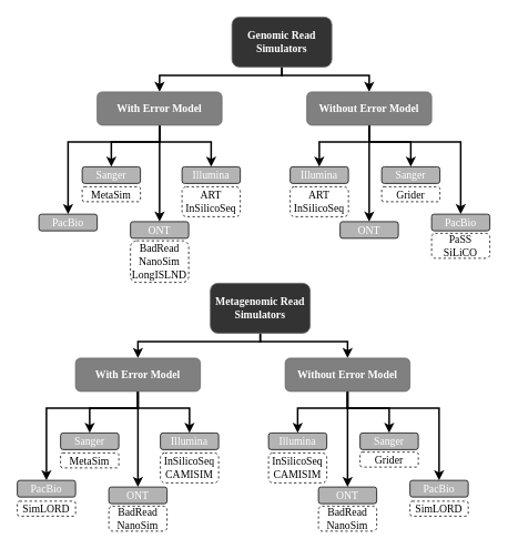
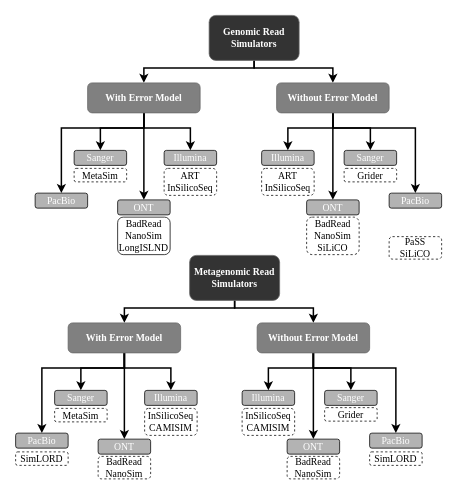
- <mxCell id="52" value="PaSS&lt;br&gt;SiLiCO" style="rounded=1;whiteSpace=wrap;html=1;labelBackgroundColor=none;fontFamily=Times New Roman;fontSize=13;strokeColor=#000000;dashed=1;" vertex="1" parent="1"><mxGeometry x="518" y="280" width="70" height="30" as="geometry" /></mxCell>
+ <mxCell id="52" value="PaSS&lt;br&gt;SiLiCO" style="rounded=1;whiteSpace=wrap;html=1;labelBackgroundColor=none;fontFamily=Times New Roman;fontSize=13;strokeColor=#000000;dashed=1;" vertex="1" parent="1"><mxGeometry x="518" y="315" width="70" height="30" as="geometry" /></mxCell>
- <mxCell id="20" value="BadRead&lt;br&gt;NanoSim&lt;br&gt;LongISLND" style="rounded=1;whiteSpace=wrap;html=1;labelBackgroundColor=none;fontFamily=Times New Roman;fontSize=13;strokeColor=#000000;dashed=1;" vertex="1" parent="1"><mxGeometry x="156" y="289" width="70" height="50" as="geometry" /></mxCell>
+ <mxCell id="20" value="BadRead&lt;br&gt;NanoSim&lt;br&gt;LongISLND" style="rounded=1;whiteSpace=wrap;html=1;labelBackgroundColor=none;fontFamily=Times New Roman;fontSize=13;strokeColor=#000000;dashed=0;" vertex="1" parent="1"><mxGeometry x="156" y="289" width="70" height="50" as="geometry" /></mxCell>
+ <mxCell id="26" value="BadRead&lt;br&gt;NanoSim&lt;br&gt;SiLiCO" style="rounded=1;whiteSpace=wrap;html=1;labelBackgroundColor=none;fontFamily=Times New Roman;fontSize=13;strokeColor=#000000;dashed=1;" vertex="1" parent="1"><mxGeometry x="408" y="289" width="70" height="50" as="geometry" /></mxCell>
